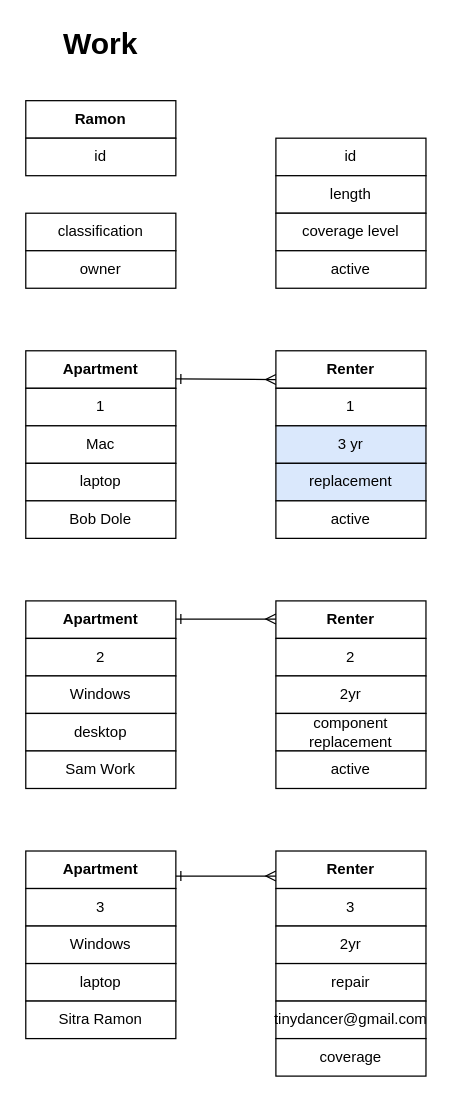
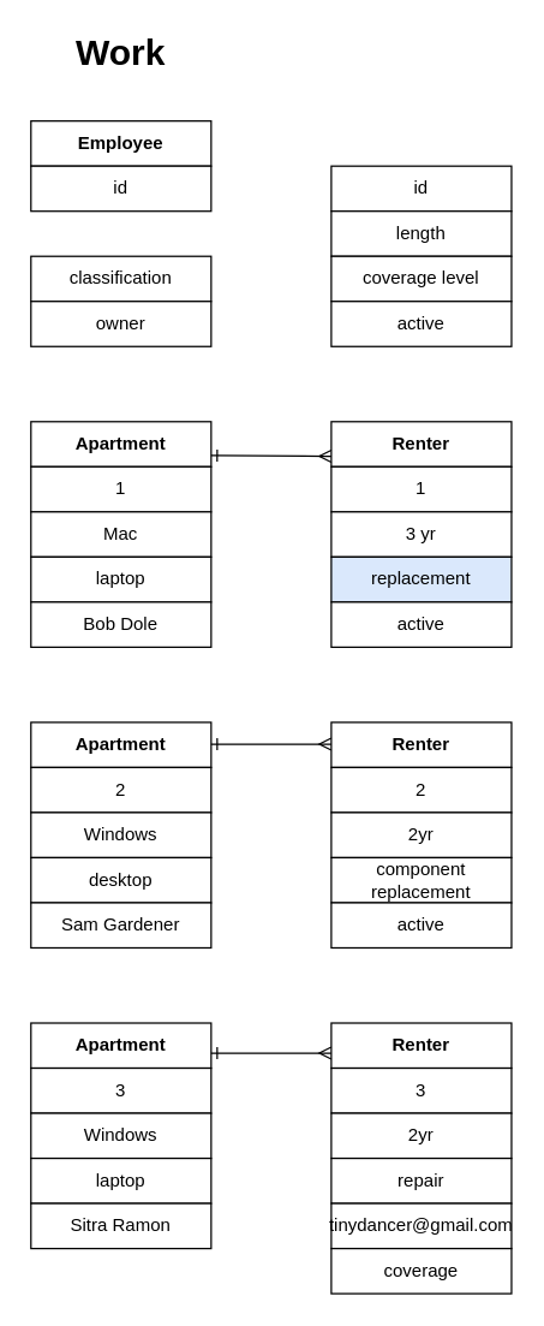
- <mxCell id="2" value="&lt;b&gt;Ramon&lt;/b&gt;" style="rounded=0;whiteSpace=wrap;html=1;" parent="1" vertex="1"><mxGeometry x="20" y="80" width="120" height="30" as="geometry" /></mxCell>
+ <mxCell id="2" value="&lt;b&gt;Employee&lt;/b&gt;" style="rounded=0;whiteSpace=wrap;html=1;" parent="1" vertex="1"><mxGeometry x="20" y="80" width="120" height="30" as="geometry" /></mxCell>
- <mxCell id="17" value="3 yr" style="rounded=0;whiteSpace=wrap;html=1;fillColor=#dae8fc;" parent="1" vertex="1"><mxGeometry x="220" y="340" width="120" height="30" as="geometry" /></mxCell>
+ <mxCell id="17" value="3 yr" style="rounded=0;whiteSpace=wrap;html=1;" parent="1" vertex="1"><mxGeometry x="220" y="340" width="120" height="30" as="geometry" /></mxCell>
- <mxCell id="35" value="Sam Work" style="rounded=0;whiteSpace=wrap;html=1;" parent="1" vertex="1"><mxGeometry x="20" y="600" width="120" height="30" as="geometry" /></mxCell>
+ <mxCell id="35" value="Sam Gardener" style="rounded=0;whiteSpace=wrap;html=1;" parent="1" vertex="1"><mxGeometry x="20" y="600" width="120" height="30" as="geometry" /></mxCell>
